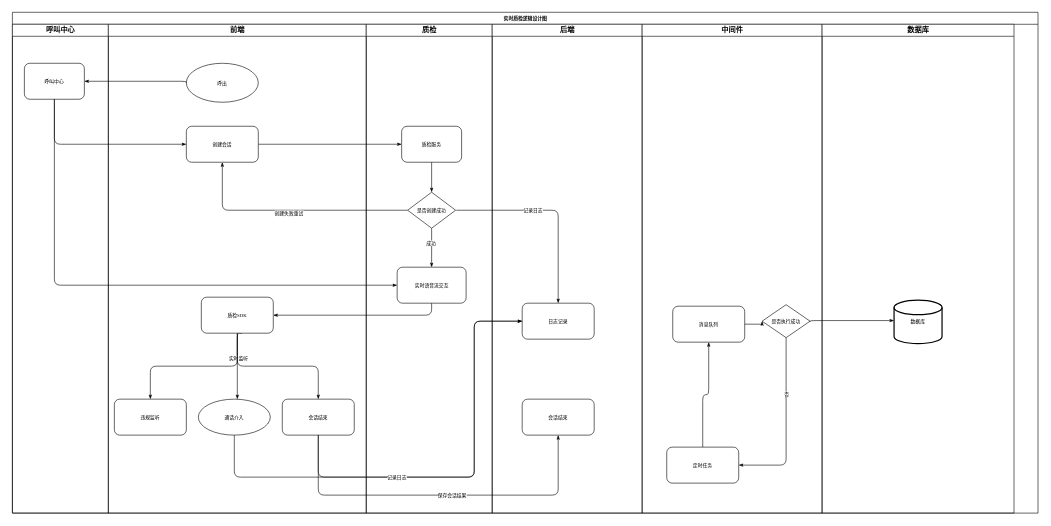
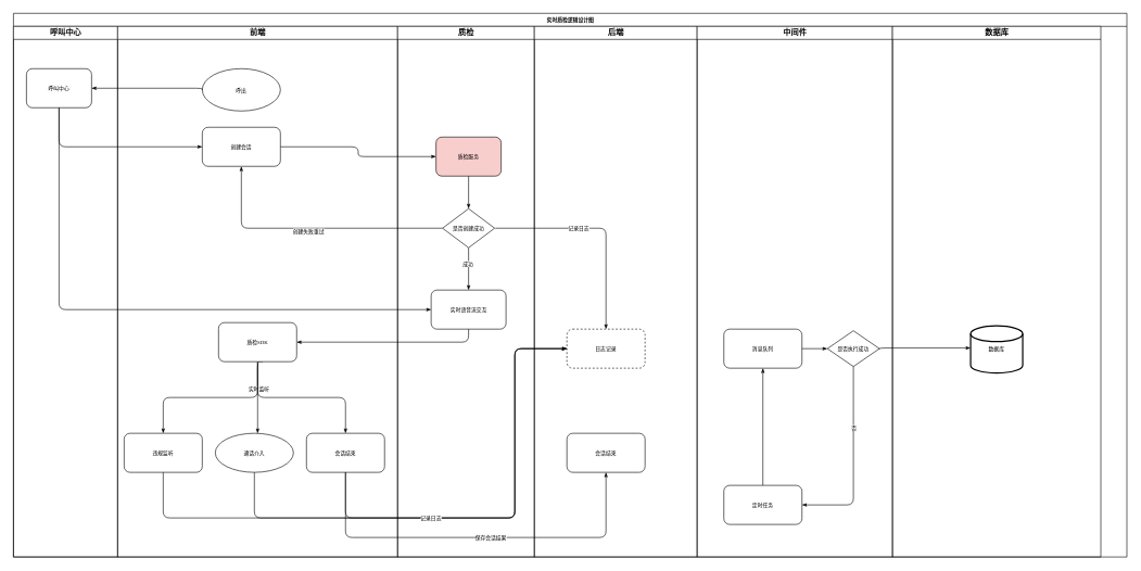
- <mxCell id="11" value="创建会话" style="rounded=1;whiteSpace=wrap;html=1;shadow=0;labelBackgroundColor=none;strokeWidth=1;fontFamily=Verdana;fontSize=8;align=center;" parent="10" vertex="1"><mxGeometry x="130" y="170" width="120" height="60" as="geometry" /></mxCell>
+ <mxCell id="11" value="创建会话" style="rounded=1;whiteSpace=wrap;html=1;shadow=0;labelBackgroundColor=none;strokeWidth=1;fontFamily=Verdana;fontSize=8;align=center;" parent="10" vertex="1"><mxGeometry x="130" y="155" width="120" height="60" as="geometry" /></mxCell>
- <mxCell id="22" value="&lt;font style=&quot;vertical-align: inherit&quot;&gt;&lt;font style=&quot;vertical-align: inherit&quot;&gt;质检服务&lt;/font&gt;&lt;/font&gt;" style="rounded=1;whiteSpace=wrap;html=1;shadow=0;labelBackgroundColor=none;strokeWidth=1;fontFamily=Verdana;fontSize=8;align=center;" parent="21" vertex="1"><mxGeometry x="59" y="170" width="100" height="60" as="geometry" /></mxCell>
+ <mxCell id="22" value="&lt;font style=&quot;vertical-align: inherit&quot;&gt;&lt;font style=&quot;vertical-align: inherit&quot;&gt;质检服务&lt;/font&gt;&lt;/font&gt;" style="rounded=1;whiteSpace=wrap;html=1;shadow=0;labelBackgroundColor=none;strokeWidth=1;fontFamily=Verdana;fontSize=8;align=center;fillColor=#f8cecc;" parent="21" vertex="1"><mxGeometry x="59" y="170" width="100" height="60" as="geometry" /></mxCell>
- <mxCell id="30" value="日志记录" style="rounded=1;whiteSpace=wrap;html=1;fontFamily=Verdana;fontSize=8;" vertex="1" parent="28"><mxGeometry x="50" y="465" width="120" height="60" as="geometry" /></mxCell>
+ <mxCell id="30" value="日志记录" style="rounded=1;whiteSpace=wrap;html=1;fontFamily=Verdana;fontSize=8;dashed=1;" vertex="1" parent="28"><mxGeometry x="50" y="465" width="120" height="60" as="geometry" /></mxCell>
- <mxCell id="32" value="消息队列" style="rounded=1;whiteSpace=wrap;html=1;fontFamily=Verdana;fontSize=8;" vertex="1" parent="31"><mxGeometry x="51" y="470" width="120" height="60" as="geometry" /></mxCell>
+ <mxCell id="32" value="消息队列" style="rounded=1;whiteSpace=wrap;html=1;fontFamily=Verdana;fontSize=8;" vertex="1" parent="31"><mxGeometry x="41" y="465" width="120" height="60" as="geometry" /></mxCell>
+ <mxCell id="42" style="edgeStyle=orthogonalEdgeStyle;orthogonalLoop=1;jettySize=auto;html=1;exitX=0.5;exitY=1;exitDx=0;exitDy=0;entryX=0;entryY=0.5;entryDx=0;entryDy=0;labelBackgroundColor=none;startFill=0;startSize=5;endArrow=classicThin;endFill=1;endSize=5;strokeColor=#000000;strokeWidth=1;fontFamily=Verdana;fontSize=8;" edge="1" parent="2" source="12" target="30"><mxGeometry relative="1" as="geometry"><Array as="points"><mxPoint x="230" y="775" /><mxPoint x="770" y="775" /><mxPoint x="770" y="515" /></Array></mxGeometry></mxCell>
